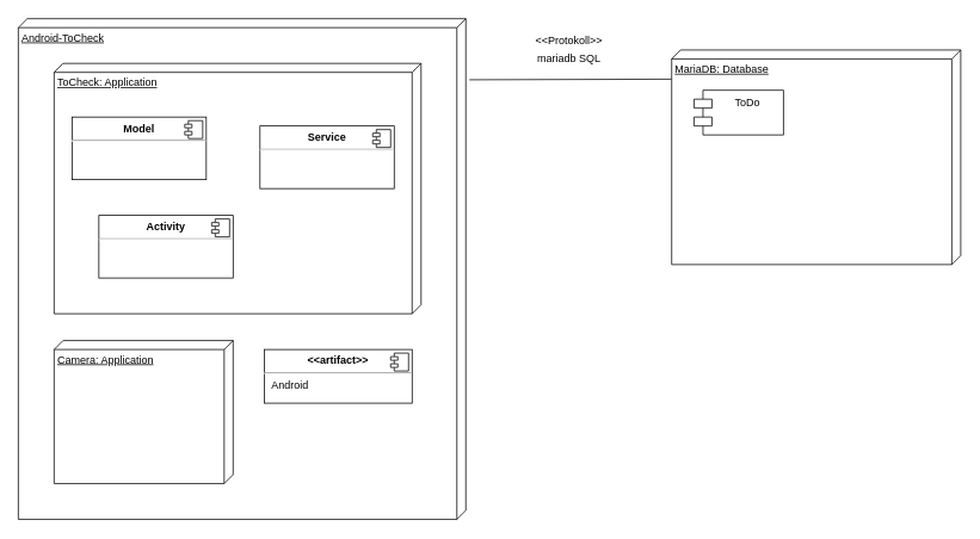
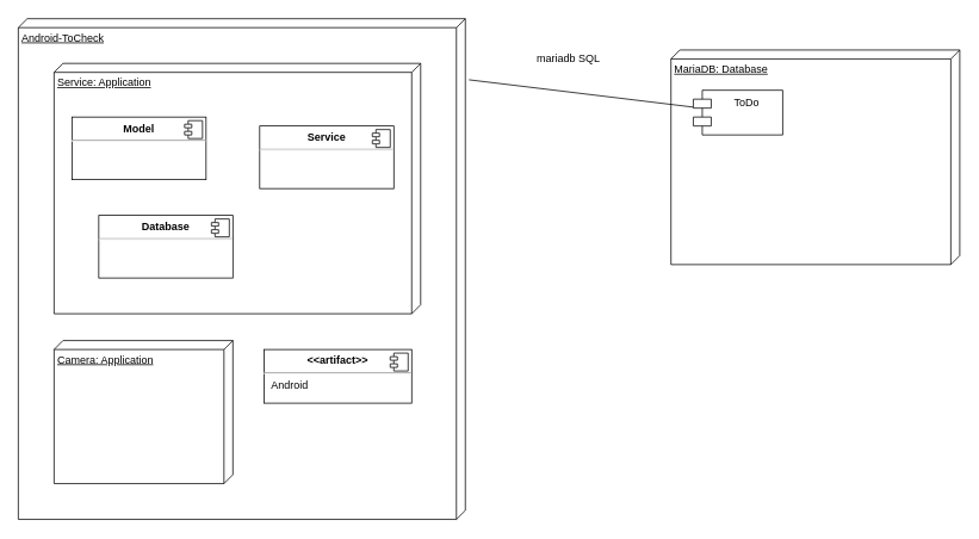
- <mxCell id="10" value="&amp;lt;&amp;lt;Protokoll&amp;gt;&amp;gt;" style="text;html=1;align=center;verticalAlign=middle;resizable=0;points=[];autosize=1;strokeColor=none;fillColor=none;" vertex="1" parent="1"><mxGeometry x="590" y="35" width="90" height="20" as="geometry" /></mxCell>
- <mxCell id="9" value="" style="endArrow=none;html=1;rounded=0;entryX=0.136;entryY=1.001;entryDx=0;entryDy=0;entryPerimeter=0;exitX=0.122;exitY=-0.008;exitDx=0;exitDy=0;exitPerimeter=0;" edge="1" parent="1" source="2" target="8"><mxGeometry width="50" height="50" relative="1" as="geometry"><mxPoint x="550" y="270" as="sourcePoint" /><mxPoint x="600" y="220" as="targetPoint" /></mxGeometry></mxCell>
+ <mxCell id="9" value="" style="endArrow=none;html=1;rounded=0;exitX=0.122;exitY=-0.008;exitDx=0;exitDy=0;exitPerimeter=0;" edge="1" parent="1" source="2" target="14"><mxGeometry width="50" height="50" relative="1" as="geometry"><mxPoint x="550" y="270" as="sourcePoint" /><mxPoint x="600" y="220" as="targetPoint" /></mxGeometry></mxCell>
- <mxCell id="3" value="ToCheck: Application" style="verticalAlign=top;align=left;spacingTop=8;spacingLeft=2;spacingRight=12;shape=cube;size=10;direction=south;fontStyle=4;html=1;" vertex="1" parent="1"><mxGeometry x="60" y="70" width="410" height="280" as="geometry" /></mxCell>
+ <mxCell id="3" value="Service: Application" style="verticalAlign=top;align=left;spacingTop=8;spacingLeft=2;spacingRight=12;shape=cube;size=10;direction=south;fontStyle=4;html=1;" vertex="1" parent="1"><mxGeometry x="60" y="70" width="410" height="280" as="geometry" /></mxCell>
- <mxCell id="12" value="&lt;p style=&quot;margin: 0px ; margin-top: 6px ; text-align: center&quot;&gt;&lt;b&gt;Activity&lt;/b&gt;&lt;/p&gt;&lt;hr&gt;&lt;p style=&quot;margin: 0px ; margin-left: 8px&quot;&gt;&lt;br&gt;&lt;/p&gt;" style="align=left;overflow=fill;html=1;dropTarget=0;" vertex="1" parent="1"><mxGeometry x="110" y="240" width="150" height="70" as="geometry" /></mxCell>
+ <mxCell id="12" value="&lt;p style=&quot;margin: 0px ; margin-top: 6px ; text-align: center&quot;&gt;&lt;b&gt;Database&lt;/b&gt;&lt;/p&gt;&lt;hr&gt;&lt;p style=&quot;margin: 0px ; margin-left: 8px&quot;&gt;&lt;br&gt;&lt;/p&gt;" style="align=left;overflow=fill;html=1;dropTarget=0;" vertex="1" parent="1"><mxGeometry x="110" y="240" width="150" height="70" as="geometry" /></mxCell>
